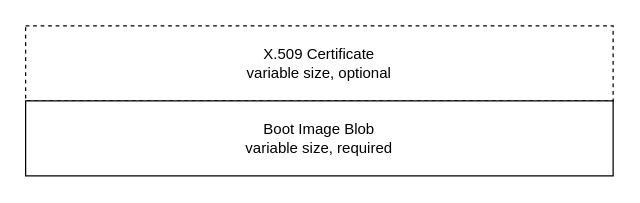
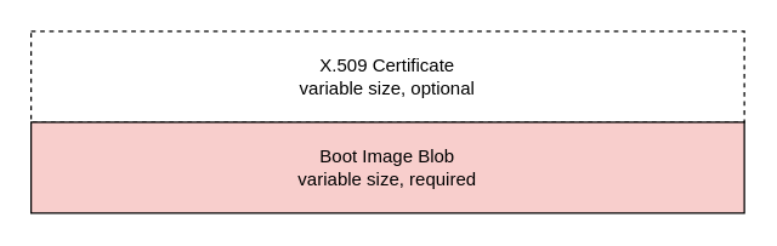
- <mxCell id="3" value="Boot Image Blob&lt;div&gt;variable size, required&lt;/div&gt;" style="rounded=0;whiteSpace=wrap;html=1;" vertex="1" parent="1"><mxGeometry x="20" y="80" width="470" height="60" as="geometry" /></mxCell>
+ <mxCell id="3" value="Boot Image Blob&lt;div&gt;variable size, required&lt;/div&gt;" style="rounded=0;whiteSpace=wrap;html=1;fillColor=#f8cecc;" vertex="1" parent="1"><mxGeometry x="20" y="80" width="470" height="60" as="geometry" /></mxCell>
